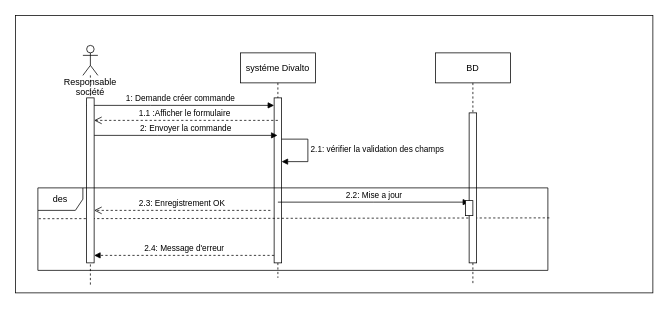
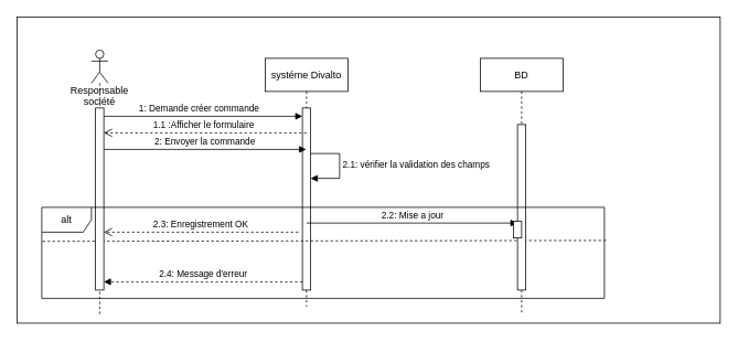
- <mxCell id="14" value="des" style="shape=umlFrame;whiteSpace=wrap;html=1;pointerEvents=0;" vertex="1" parent="1"><mxGeometry x="50" y="250" width="680" height="110" as="geometry" /></mxCell>
+ <mxCell id="14" value="alt" style="shape=umlFrame;whiteSpace=wrap;html=1;pointerEvents=0;" vertex="1" parent="1"><mxGeometry x="50" y="250" width="680" height="110" as="geometry" /></mxCell>
